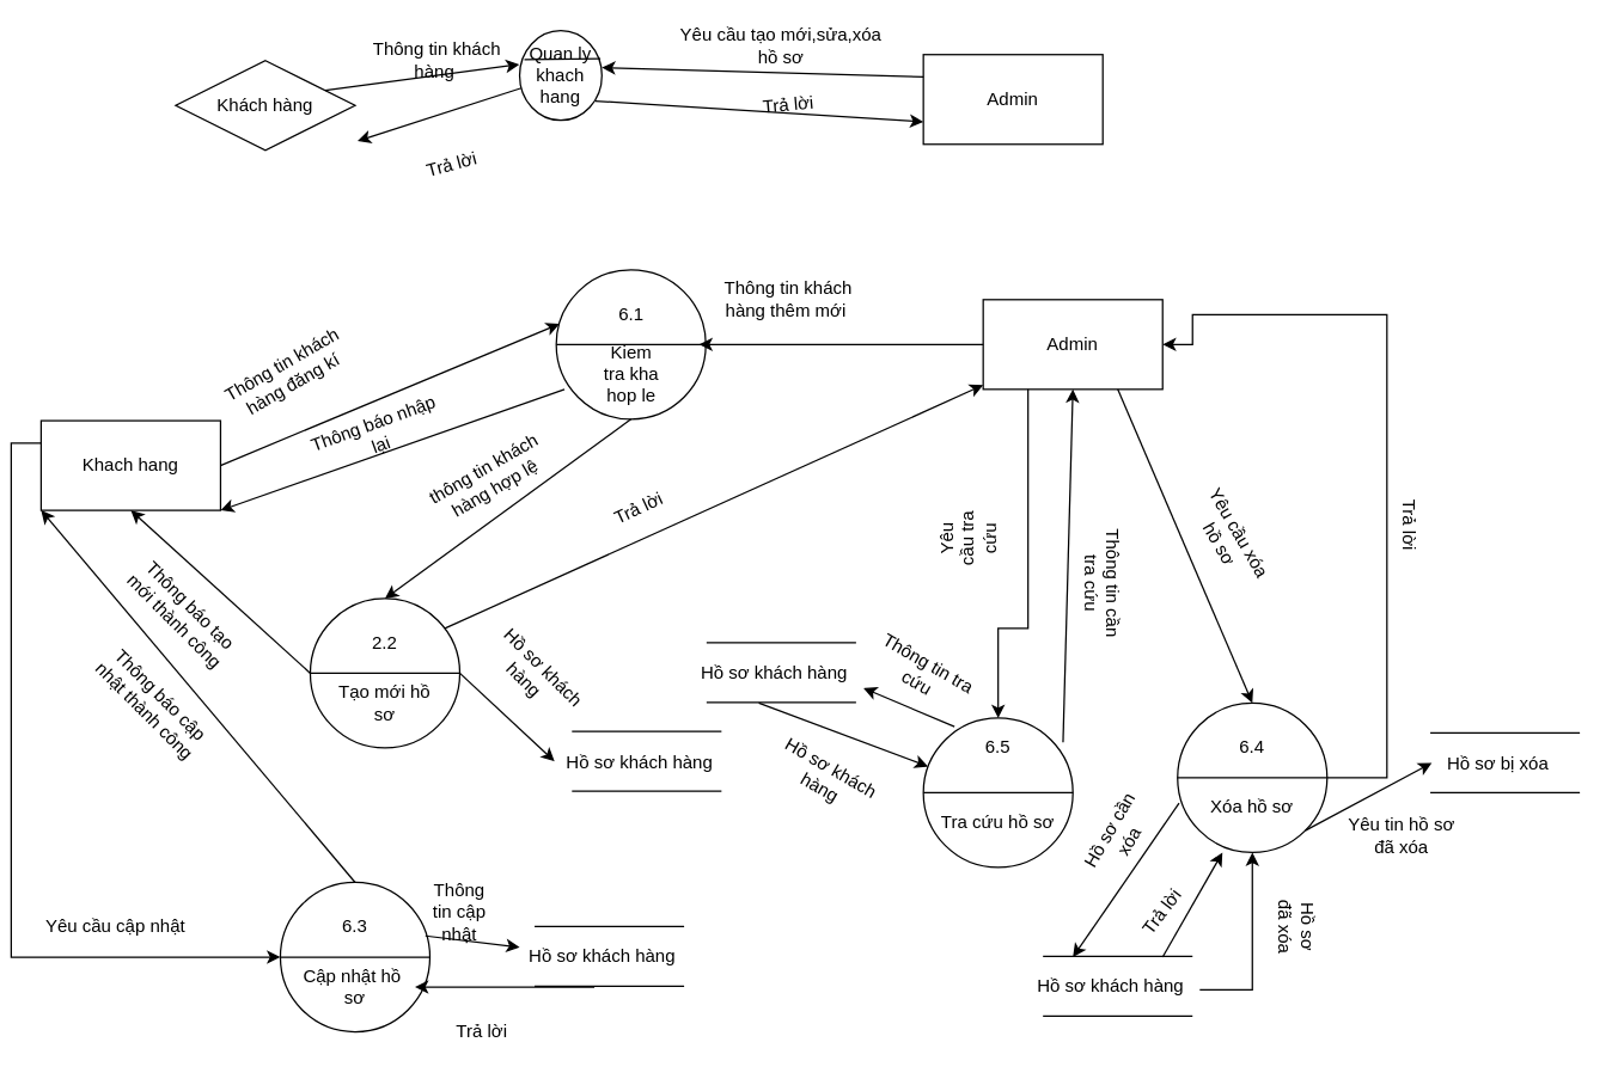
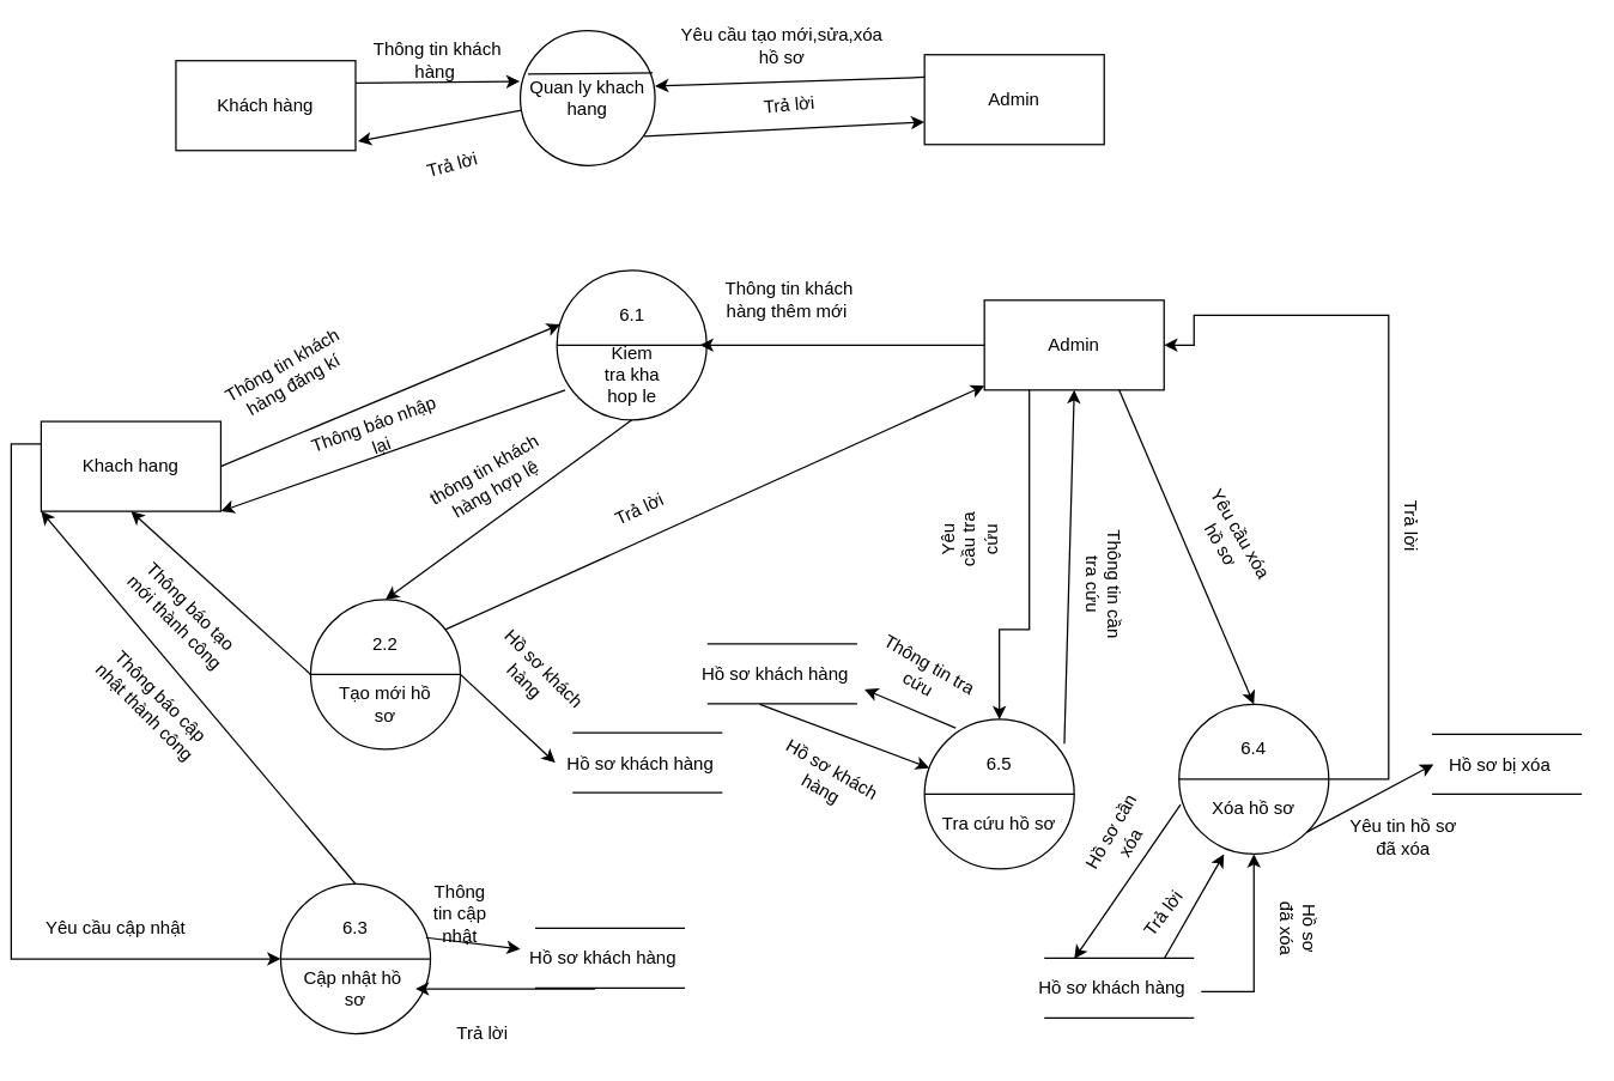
- <mxCell id="3" value="Quan ly khach hang" style="ellipse;whiteSpace=wrap;html=1;aspect=fixed;" parent="1" vertex="1"><mxGeometry x="340" y="20" width="55" height="60" as="geometry" /></mxCell>
+ <mxCell id="3" value="Quan ly khach hang" style="ellipse;whiteSpace=wrap;html=1;aspect=fixed;" parent="1" vertex="1"><mxGeometry x="340" y="20" width="90" height="90" as="geometry" /></mxCell>
- <mxCell id="2" value="Khách hàng" style="rhombus;whiteSpace=wrap;html=1;" parent="1" vertex="1"><mxGeometry x="110" y="40" width="120" height="60" as="geometry" /></mxCell>
+ <mxCell id="2" value="Khách hàng" style="rounded=0;whiteSpace=wrap;html=1;" parent="1" vertex="1"><mxGeometry x="110" y="40" width="120" height="60" as="geometry" /></mxCell>
- <mxCell id="45" value="6.5" style="text;html=1;strokeColor=none;fillColor=none;align=center;verticalAlign=middle;whiteSpace=wrap;rounded=0;" parent="1" vertex="1"><mxGeometry x="620" y="490" width="80" height="20" as="geometry" /></mxCell>
+ <mxCell id="45" value="6.5" style="text;html=1;strokeColor=none;fillColor=none;align=center;verticalAlign=middle;whiteSpace=wrap;rounded=0;" parent="1" vertex="1"><mxGeometry x="620" y="500" width="80" height="20" as="geometry" /></mxCell>
